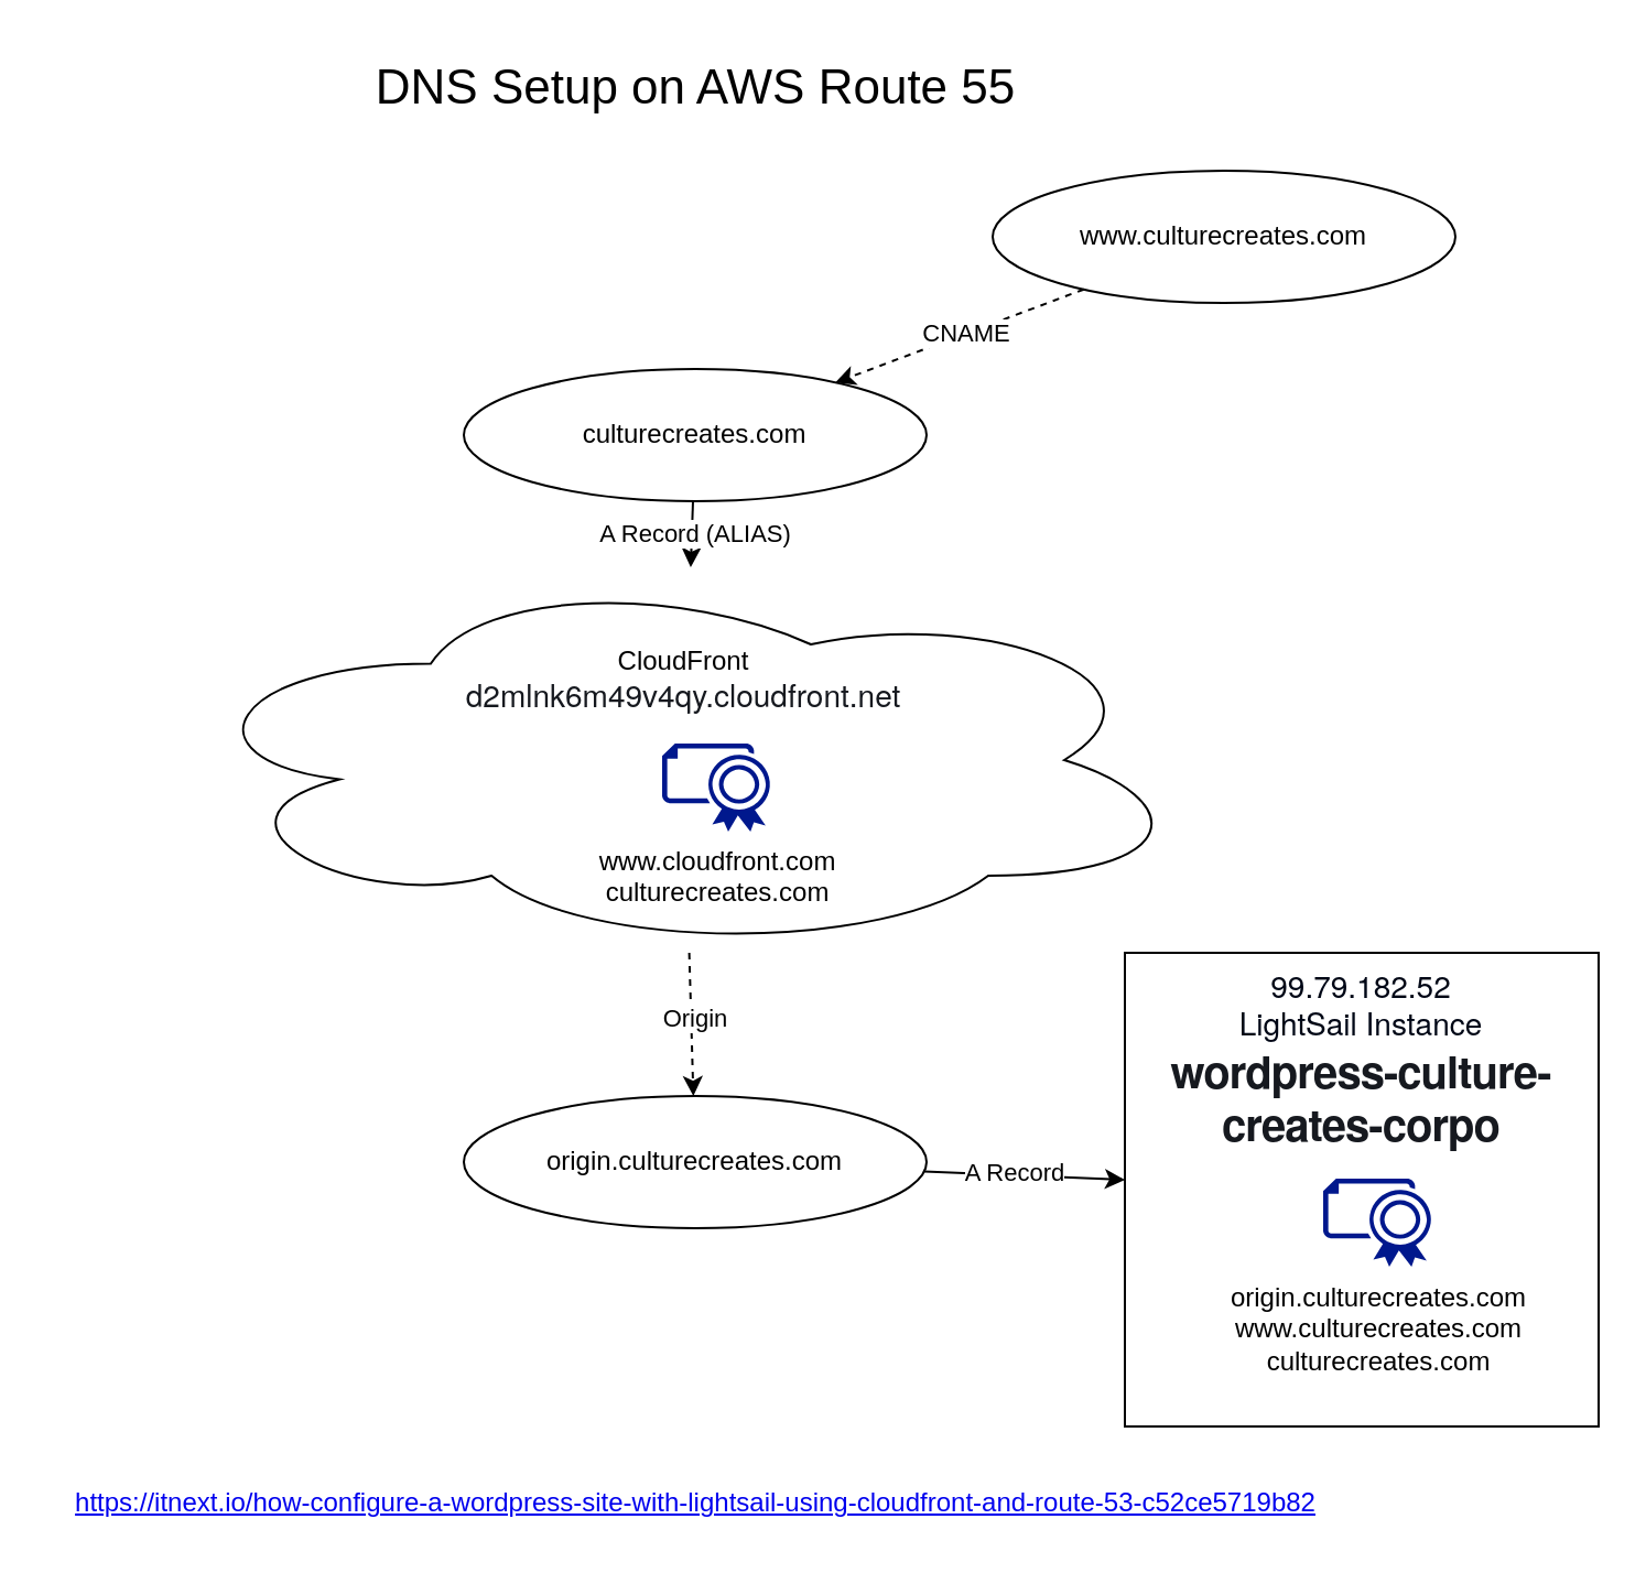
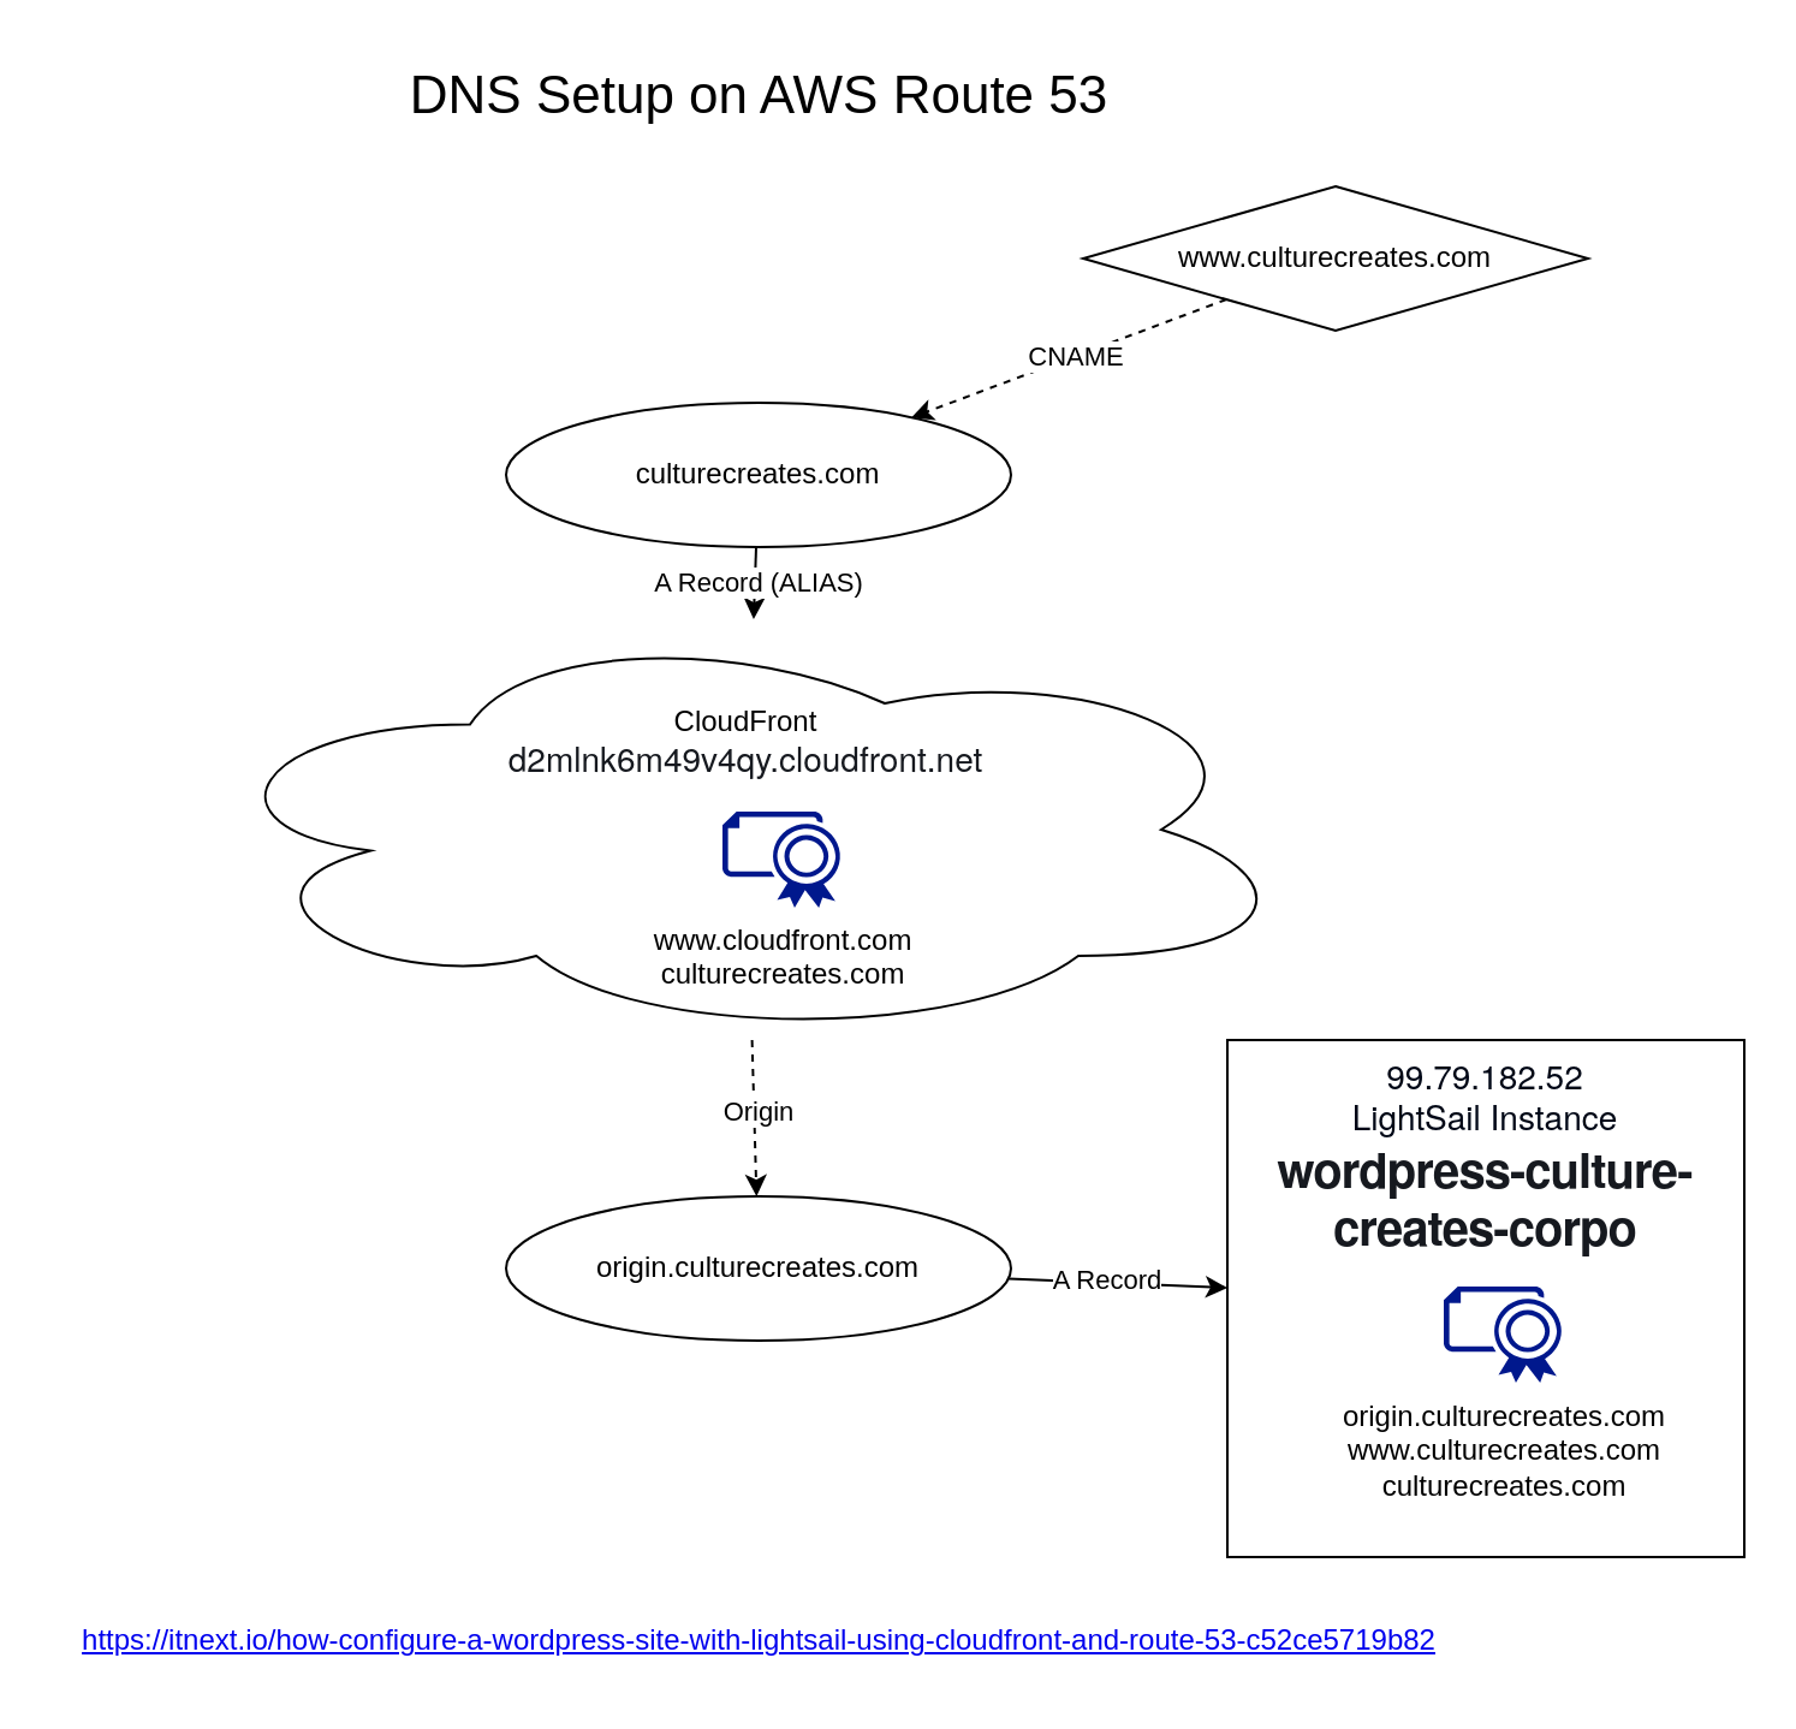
- <mxCell id="17" value="DNS Setup on AWS Route 55" style="text;html=1;align=center;verticalAlign=middle;resizable=0;points=[];autosize=1;strokeColor=none;fillColor=none;fontSize=22;" parent="1" vertex="1"><mxGeometry x="160" y="20" width="310" height="40" as="geometry" /></mxCell>
+ <mxCell id="17" value="DNS Setup on AWS Route 53" style="text;html=1;align=center;verticalAlign=middle;resizable=0;points=[];autosize=1;strokeColor=none;fillColor=none;fontSize=22;" parent="1" vertex="1"><mxGeometry x="160" y="20" width="310" height="40" as="geometry" /></mxCell>
- <mxCell id="6" value="www.culturecreates.com" style="ellipse;whiteSpace=wrap;html=1;" parent="1" vertex="1"><mxGeometry x="450" y="77" width="210" height="60" as="geometry" /></mxCell>
+ <mxCell id="6" value="www.culturecreates.com" style="rhombus;whiteSpace=wrap;html=1;" parent="1" vertex="1"><mxGeometry x="450" y="77" width="210" height="60" as="geometry" /></mxCell>
